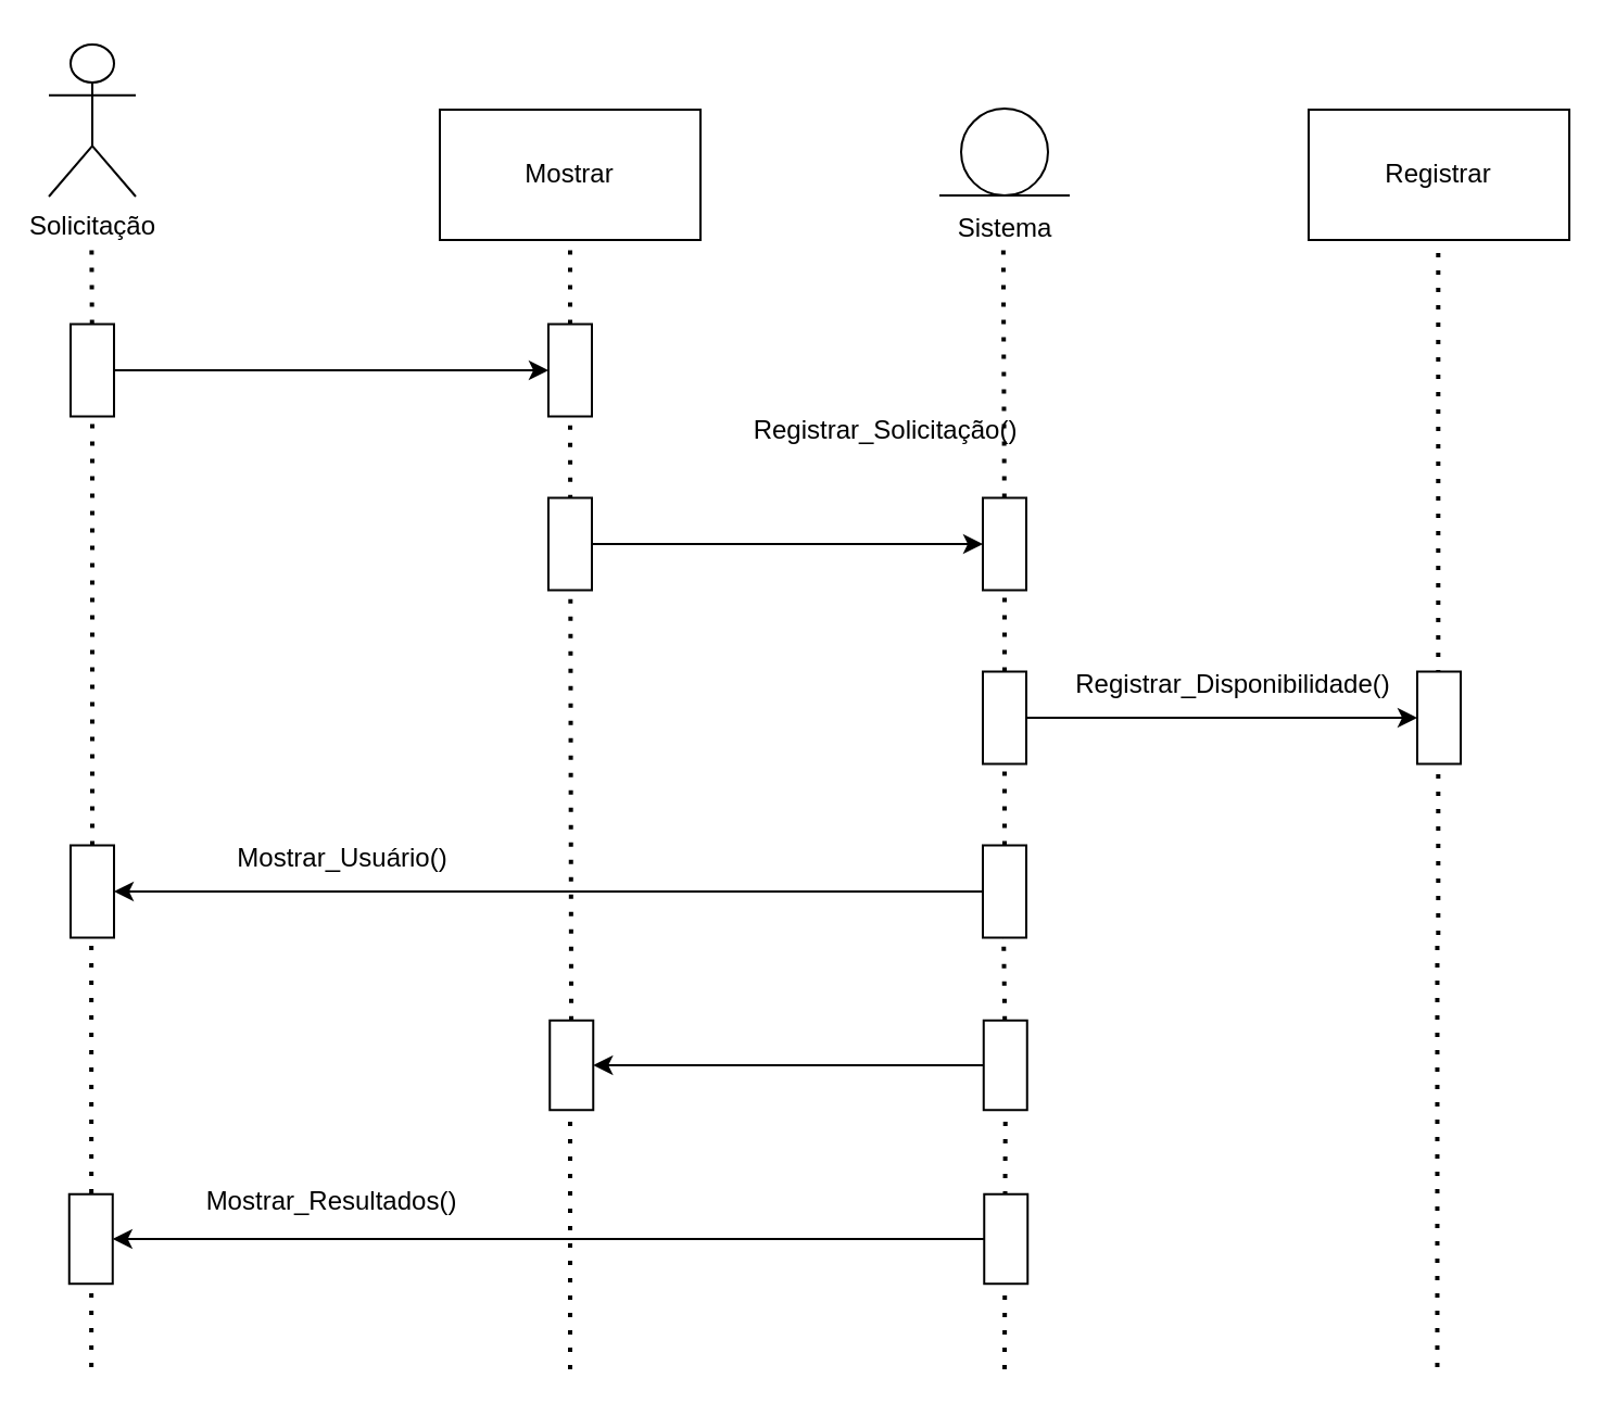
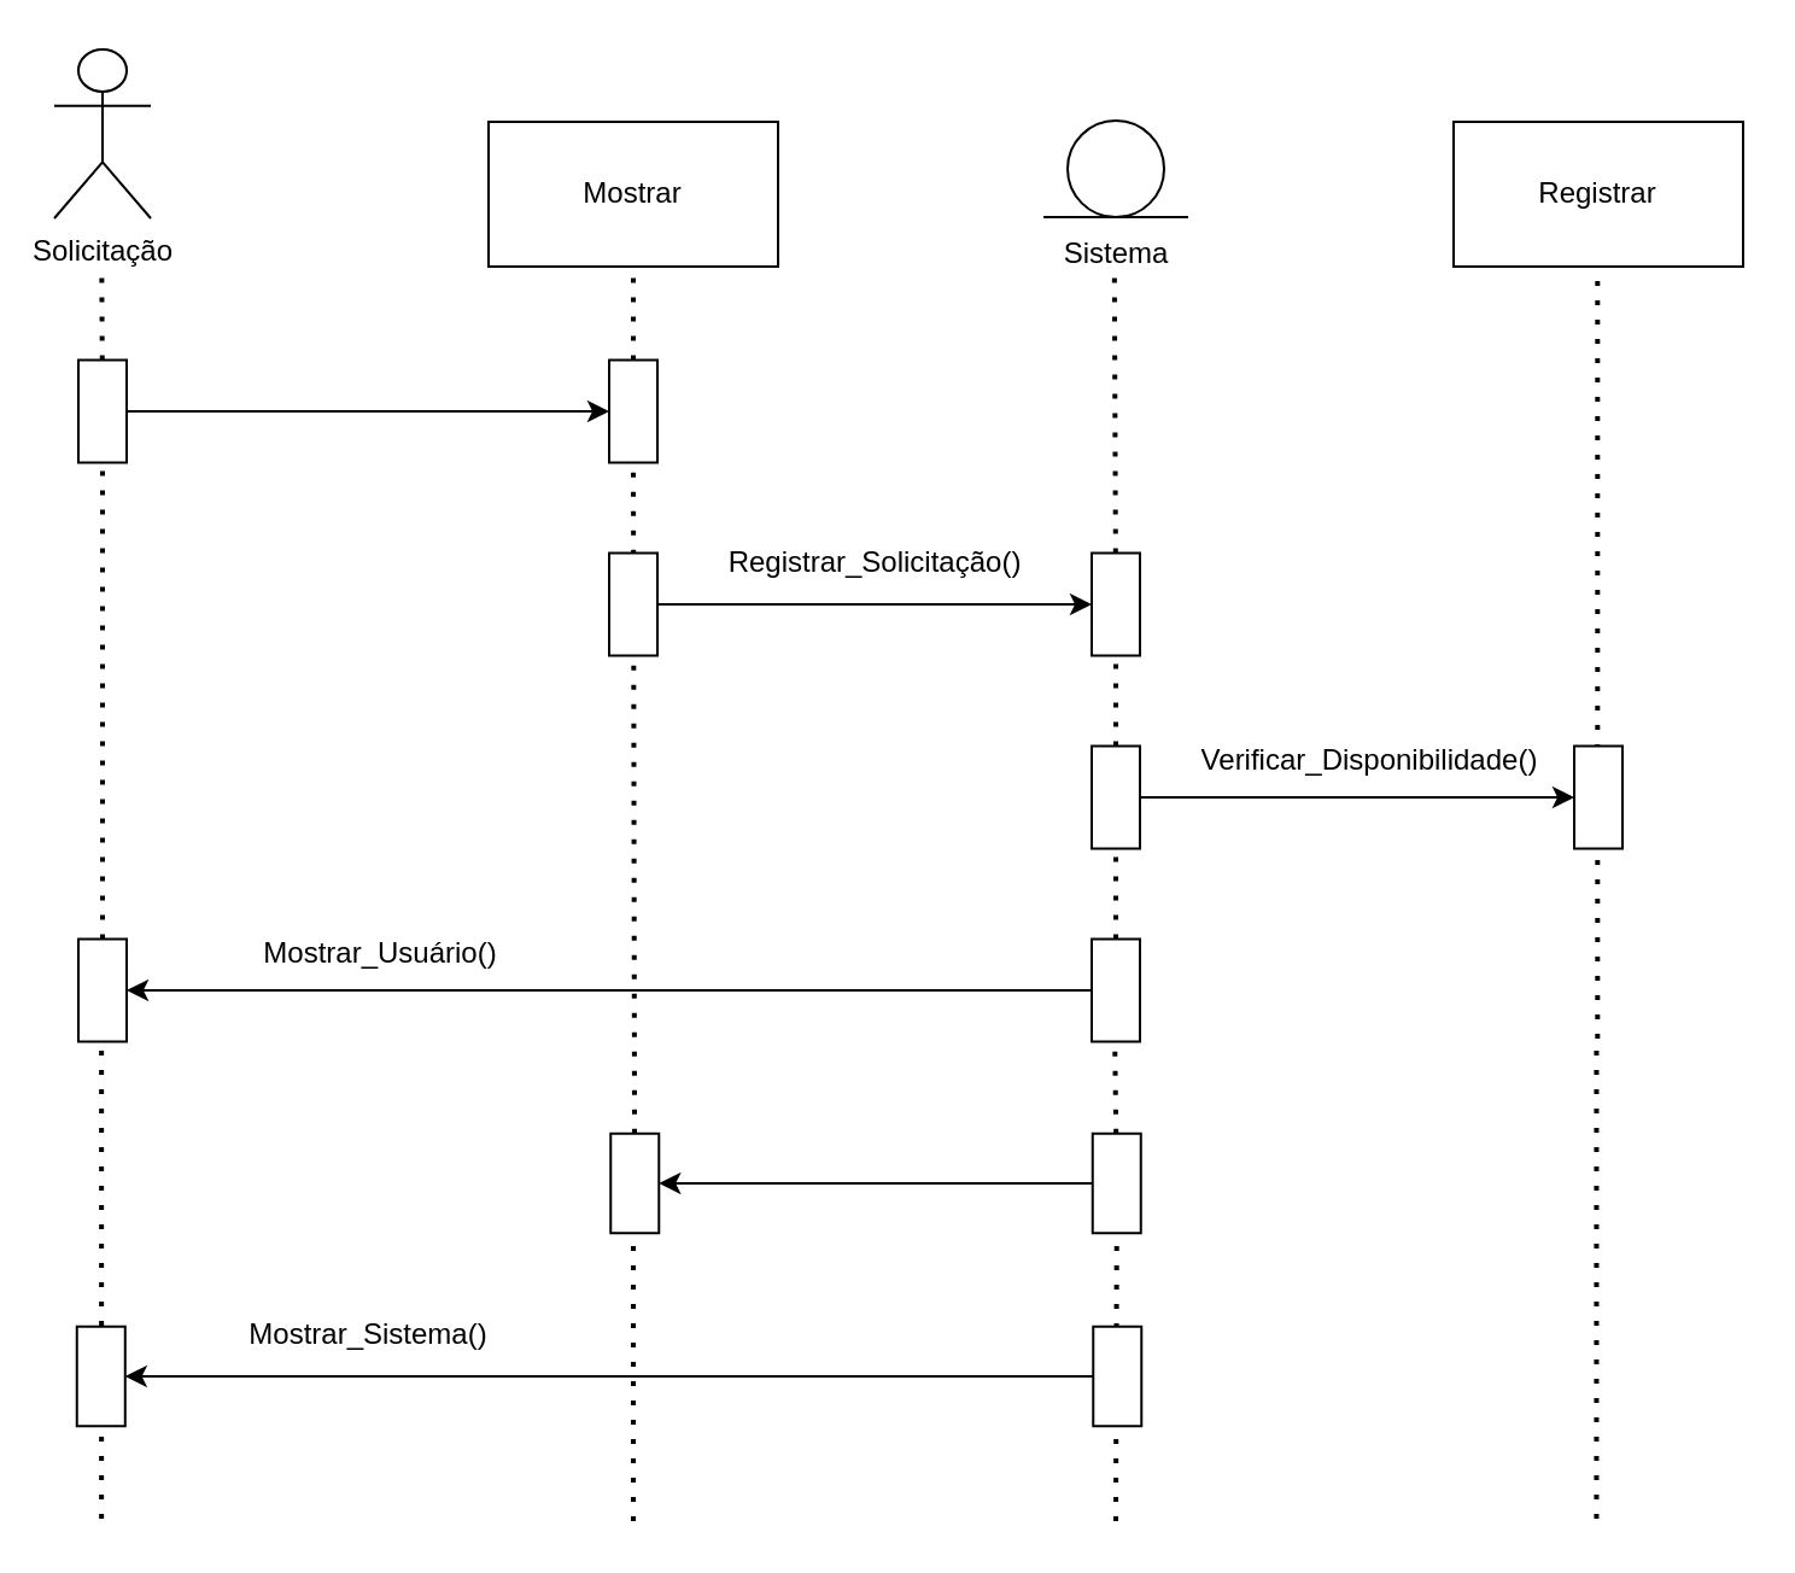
- <mxCell id="19" value="Registrar_Solicitação()" style="text;html=1;align=center;verticalAlign=middle;resizable=0;points=[];autosize=1;strokeColor=none;fillColor=none;" vertex="1" parent="1"><mxGeometry x="337" y="183" width="140" height="30" as="geometry" /></mxCell>
+ <mxCell id="19" value="Registrar_Solicitação()" style="text;html=1;align=center;verticalAlign=middle;resizable=0;points=[];autosize=1;strokeColor=none;fillColor=none;" vertex="1" parent="1"><mxGeometry x="292" y="218" width="140" height="30" as="geometry" /></mxCell>
- <mxCell id="26" value="Registrar_Disponibilidade()" style="text;html=1;align=center;verticalAlign=middle;resizable=0;points=[];autosize=1;strokeColor=none;fillColor=none;" vertex="1" parent="1"><mxGeometry x="487" y="300" width="160" height="30" as="geometry" /></mxCell>
+ <mxCell id="26" value="Verificar_Disponibilidade()" style="text;html=1;align=center;verticalAlign=middle;resizable=0;points=[];autosize=1;strokeColor=none;fillColor=none;" vertex="1" parent="1"><mxGeometry x="487" y="300" width="160" height="30" as="geometry" /></mxCell>
- <mxCell id="44" value="Mostrar_Resultados()" style="text;html=1;align=center;verticalAlign=middle;resizable=0;points=[];autosize=1;strokeColor=none;fillColor=none;" vertex="1" parent="1"><mxGeometry x="82" y="538" width="140" height="30" as="geometry" /></mxCell>
+ <mxCell id="44" value="Mostrar_Sistema()" style="text;html=1;align=center;verticalAlign=middle;resizable=0;points=[];autosize=1;strokeColor=none;fillColor=none;" vertex="1" parent="1"><mxGeometry x="82" y="538" width="140" height="30" as="geometry" /></mxCell>
